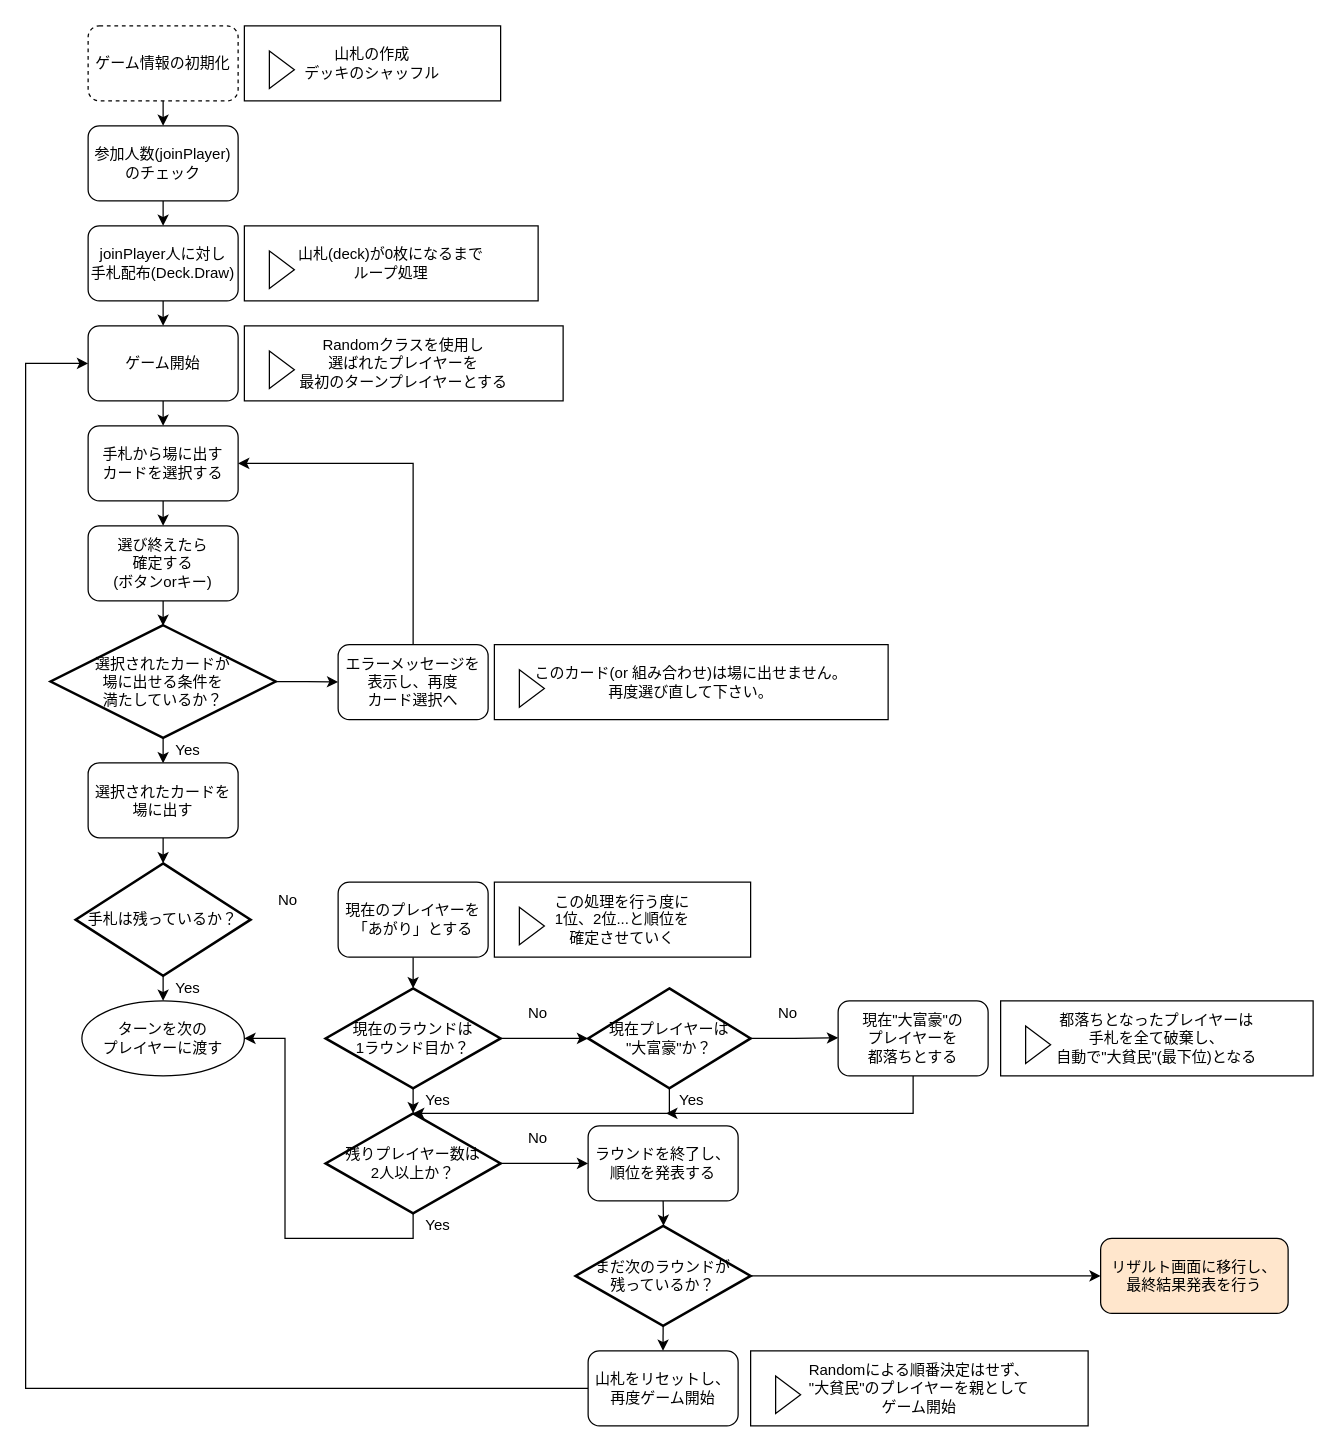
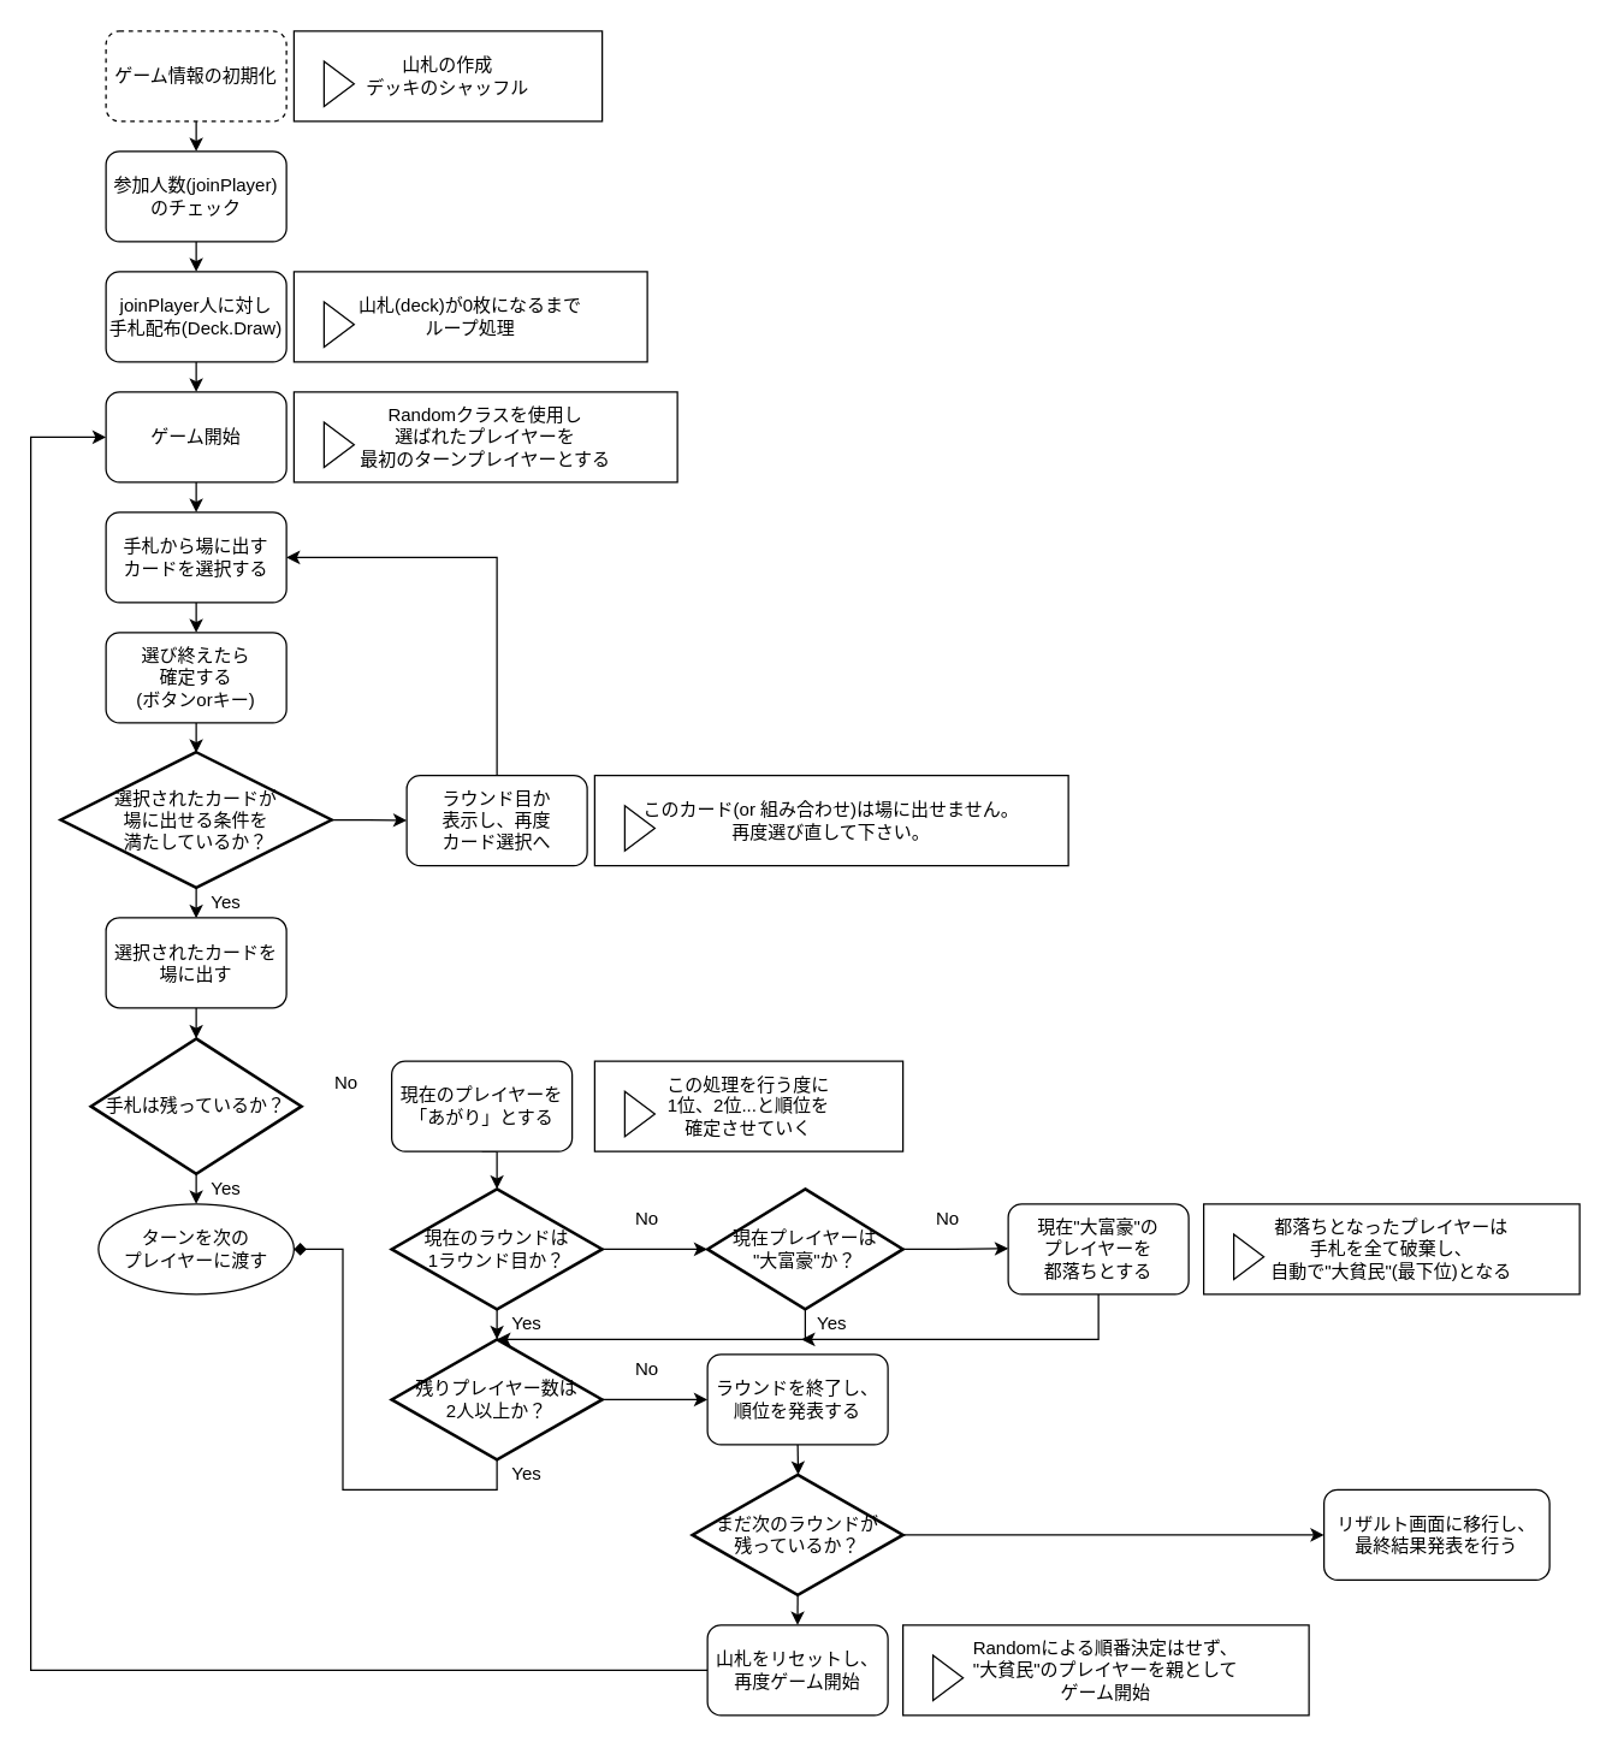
- <mxCell id="50" value="エラーメッセージを&lt;br&gt;表示し、再度&lt;br&gt;カード選択へ" style="rounded=1;whiteSpace=wrap;html=1;" vertex="1" parent="1"><mxGeometry x="270" y="515" width="120" height="60" as="geometry" /></mxCell>
+ <mxCell id="50" value="ラウンド目か&lt;br&gt;表示し、再度&lt;br&gt;カード選択へ" style="rounded=1;whiteSpace=wrap;html=1;" vertex="1" parent="1"><mxGeometry x="270" y="515" width="120" height="60" as="geometry" /></mxCell>
- <mxCell id="32" value="現在のプレイヤーを&lt;br&gt;「あがり」とする" style="rounded=1;whiteSpace=wrap;html=1;" vertex="1" parent="1"><mxGeometry x="270" y="705" width="120" height="60" as="geometry" /></mxCell>
+ <mxCell id="32" value="現在のプレイヤーを&lt;br&gt;「あがり」とする" style="rounded=1;whiteSpace=wrap;html=1;" vertex="1" parent="1"><mxGeometry x="260" y="705" width="120" height="60" as="geometry" /></mxCell>
- <mxCell id="37" style="edgeStyle=orthogonalEdgeStyle;rounded=0;orthogonalLoop=1;jettySize=auto;html=1;exitX=0.5;exitY=1;exitDx=0;exitDy=0;exitPerimeter=0;entryX=1;entryY=0.5;entryDx=0;entryDy=0;" edge="1" parent="1" source="39" target="24"><mxGeometry relative="1" as="geometry"><mxPoint x="330" y="990" as="targetPoint" /></mxGeometry></mxCell>
+ <mxCell id="37" style="edgeStyle=orthogonalEdgeStyle;rounded=0;orthogonalLoop=1;jettySize=auto;html=1;exitX=0.5;exitY=1;exitDx=0;exitDy=0;exitPerimeter=0;entryX=1;entryY=0.5;entryDx=0;entryDy=0;endArrow=diamond;" edge="1" parent="1" source="39" target="24"><mxGeometry relative="1" as="geometry"><mxPoint x="330" y="990" as="targetPoint" /></mxGeometry></mxCell>
- <mxCell id="67" value="リザルト画面に移行し、&lt;br&gt;最終結果発表を行う" style="rounded=1;whiteSpace=wrap;html=1;fillColor=#ffe6cc;" vertex="1" parent="1"><mxGeometry x="880" y="990" width="150" height="60" as="geometry" /></mxCell>
+ <mxCell id="67" value="リザルト画面に移行し、&lt;br&gt;最終結果発表を行う" style="rounded=1;whiteSpace=wrap;html=1;" vertex="1" parent="1"><mxGeometry x="880" y="990" width="150" height="60" as="geometry" /></mxCell>
